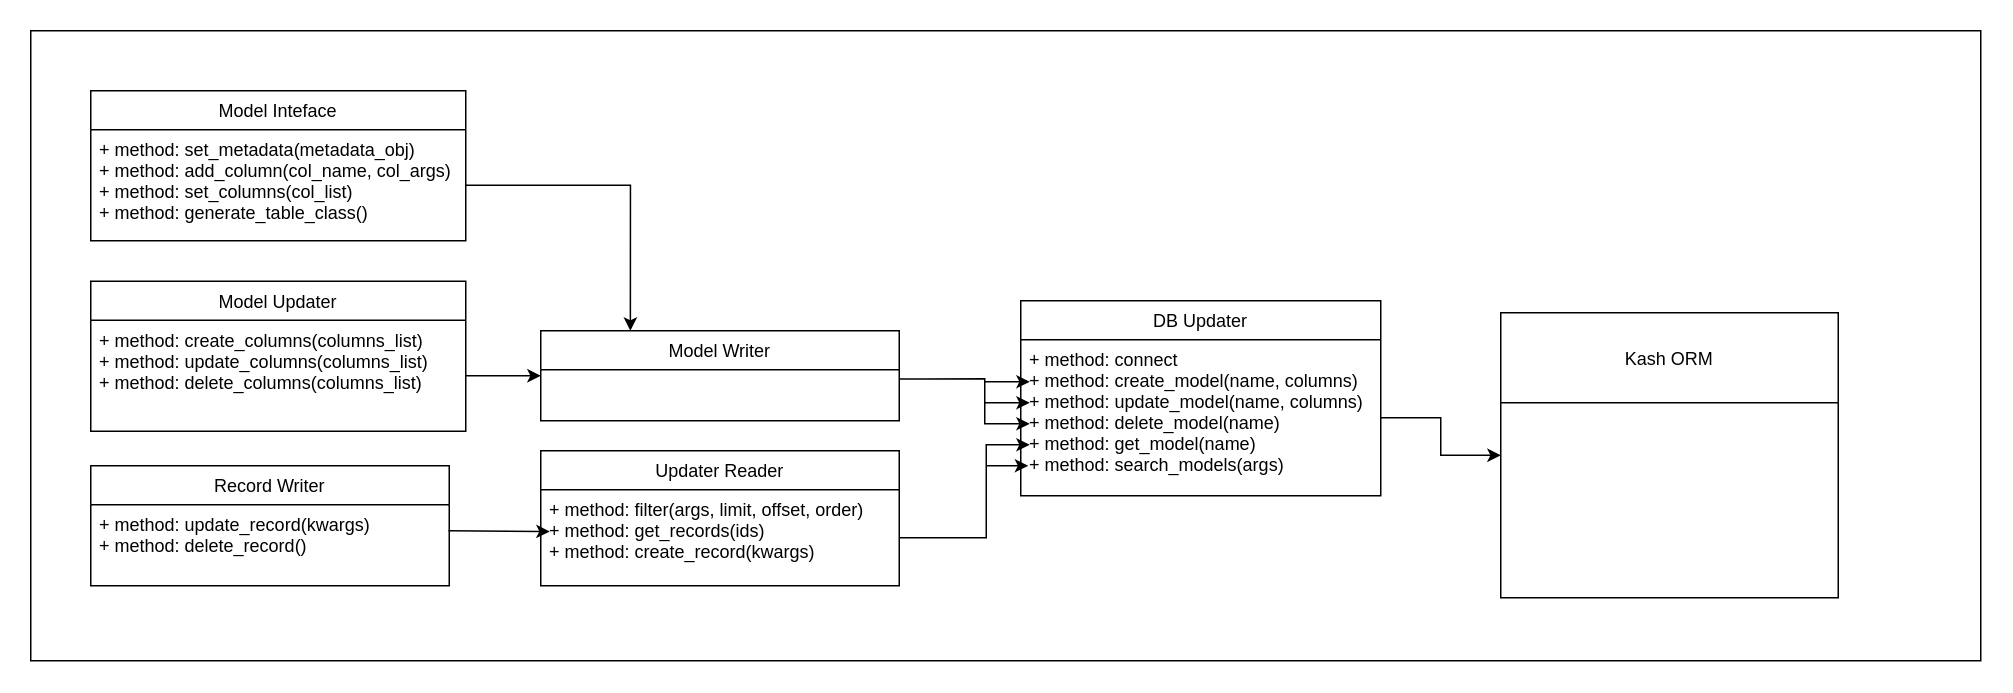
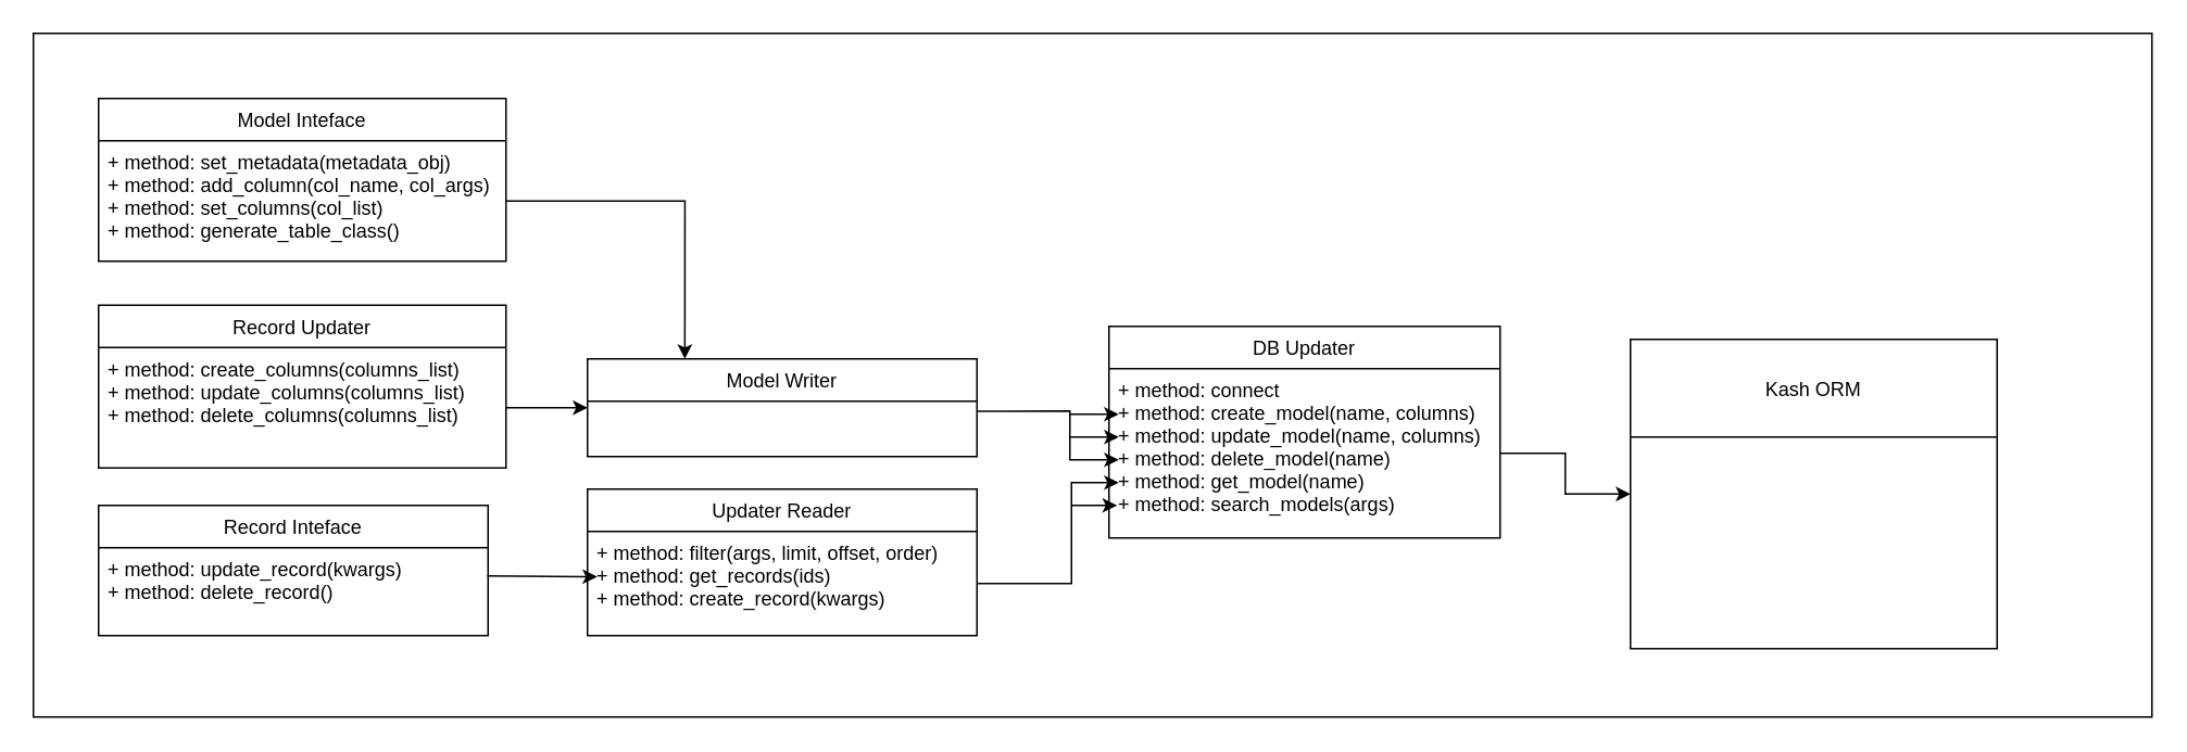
- <mxCell id="21" value="Model Updater" style="swimlane;fontStyle=0;childLayout=stackLayout;horizontal=1;startSize=26;fillColor=none;horizontalStack=0;resizeParent=1;resizeParentMax=0;resizeLast=0;collapsible=1;marginBottom=0;" vertex="1" parent="1"><mxGeometry x="60" y="187" width="250" height="100" as="geometry" /></mxCell>
+ <mxCell id="21" value="Record Updater" style="swimlane;fontStyle=0;childLayout=stackLayout;horizontal=1;startSize=26;fillColor=none;horizontalStack=0;resizeParent=1;resizeParentMax=0;resizeLast=0;collapsible=1;marginBottom=0;" vertex="1" parent="1"><mxGeometry x="60" y="187" width="250" height="100" as="geometry" /></mxCell>
- <mxCell id="12" value="Record Writer" style="swimlane;fontStyle=0;childLayout=stackLayout;horizontal=1;startSize=26;fillColor=none;horizontalStack=0;resizeParent=1;resizeParentMax=0;resizeLast=0;collapsible=1;marginBottom=0;" parent="1" vertex="1"><mxGeometry x="60" y="310" width="239" height="80" as="geometry" /></mxCell>
+ <mxCell id="12" value="Record Inteface" style="swimlane;fontStyle=0;childLayout=stackLayout;horizontal=1;startSize=26;fillColor=none;horizontalStack=0;resizeParent=1;resizeParentMax=0;resizeLast=0;collapsible=1;marginBottom=0;" parent="1" vertex="1"><mxGeometry x="60" y="310" width="239" height="80" as="geometry" /></mxCell>
